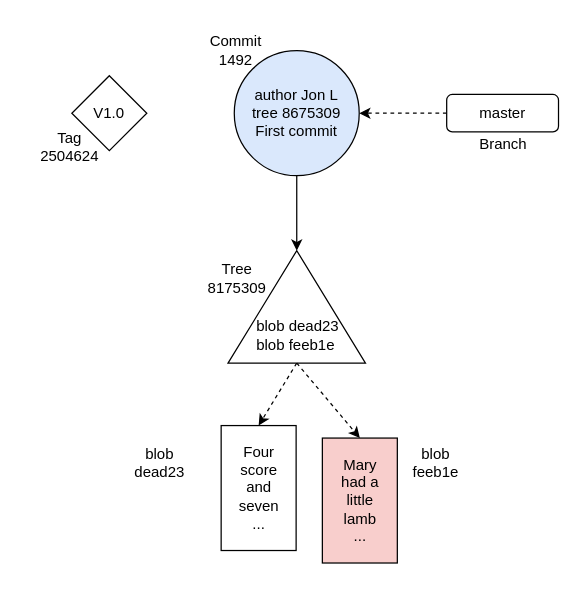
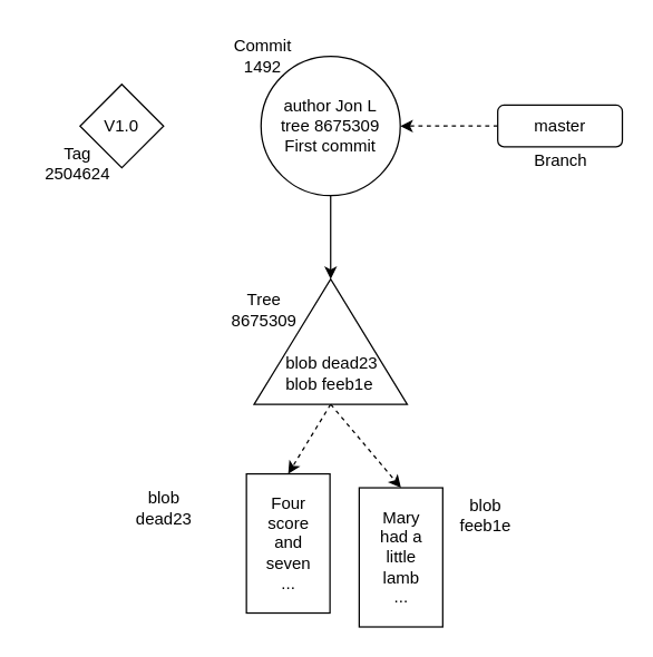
- <mxCell id="5" value="author Jon L&lt;br&gt;tree 8675309&lt;br&gt;First commit" style="ellipse;whiteSpace=wrap;html=1;fillColor=#dae8fc;" vertex="1" parent="1"><mxGeometry x="187" y="40" width="100" height="100" as="geometry" /></mxCell>
+ <mxCell id="5" value="author Jon L&lt;br&gt;tree 8675309&lt;br&gt;First commit" style="ellipse;whiteSpace=wrap;html=1;" vertex="1" parent="1"><mxGeometry x="187" y="40" width="100" height="100" as="geometry" /></mxCell>
- <mxCell id="9" value="Tree&lt;br&gt;8175309" style="text;html=1;align=center;verticalAlign=middle;resizable=0;points=[];autosize=1;strokeColor=none;fillColor=none;" vertex="1" parent="1"><mxGeometry x="154" y="202" width="70" height="40" as="geometry" /></mxCell>
+ <mxCell id="9" value="Tree&lt;br&gt;8675309" style="text;html=1;align=center;verticalAlign=middle;resizable=0;points=[];autosize=1;strokeColor=none;fillColor=none;" vertex="1" parent="1"><mxGeometry x="154" y="202" width="70" height="40" as="geometry" /></mxCell>
- <mxCell id="14" value="blob&lt;br&gt;dead23" style="text;html=1;align=center;verticalAlign=middle;resizable=0;points=[];autosize=1;strokeColor=none;fillColor=none;" vertex="1" parent="1"><mxGeometry x="96.5" y="350" width="60" height="40" as="geometry" /></mxCell>
+ <mxCell id="14" value="blob&lt;br&gt;dead23" style="text;html=1;align=center;verticalAlign=middle;resizable=0;points=[];autosize=1;strokeColor=none;fillColor=none;" vertex="1" parent="1"><mxGeometry x="86.5" y="345" width="60" height="40" as="geometry" /></mxCell>
- <mxCell id="12" value="Mary&lt;br&gt;had a&lt;br&gt;little&lt;br&gt;lamb&lt;br&gt;..." style="whiteSpace=wrap;html=1;fillColor=#f8cecc;" vertex="1" parent="1"><mxGeometry x="257.5" y="350" width="60" height="100" as="geometry" /></mxCell>
+ <mxCell id="12" value="Mary&lt;br&gt;had a&lt;br&gt;little&lt;br&gt;lamb&lt;br&gt;..." style="whiteSpace=wrap;html=1;" vertex="1" parent="1"><mxGeometry x="257.5" y="350" width="60" height="100" as="geometry" /></mxCell>
